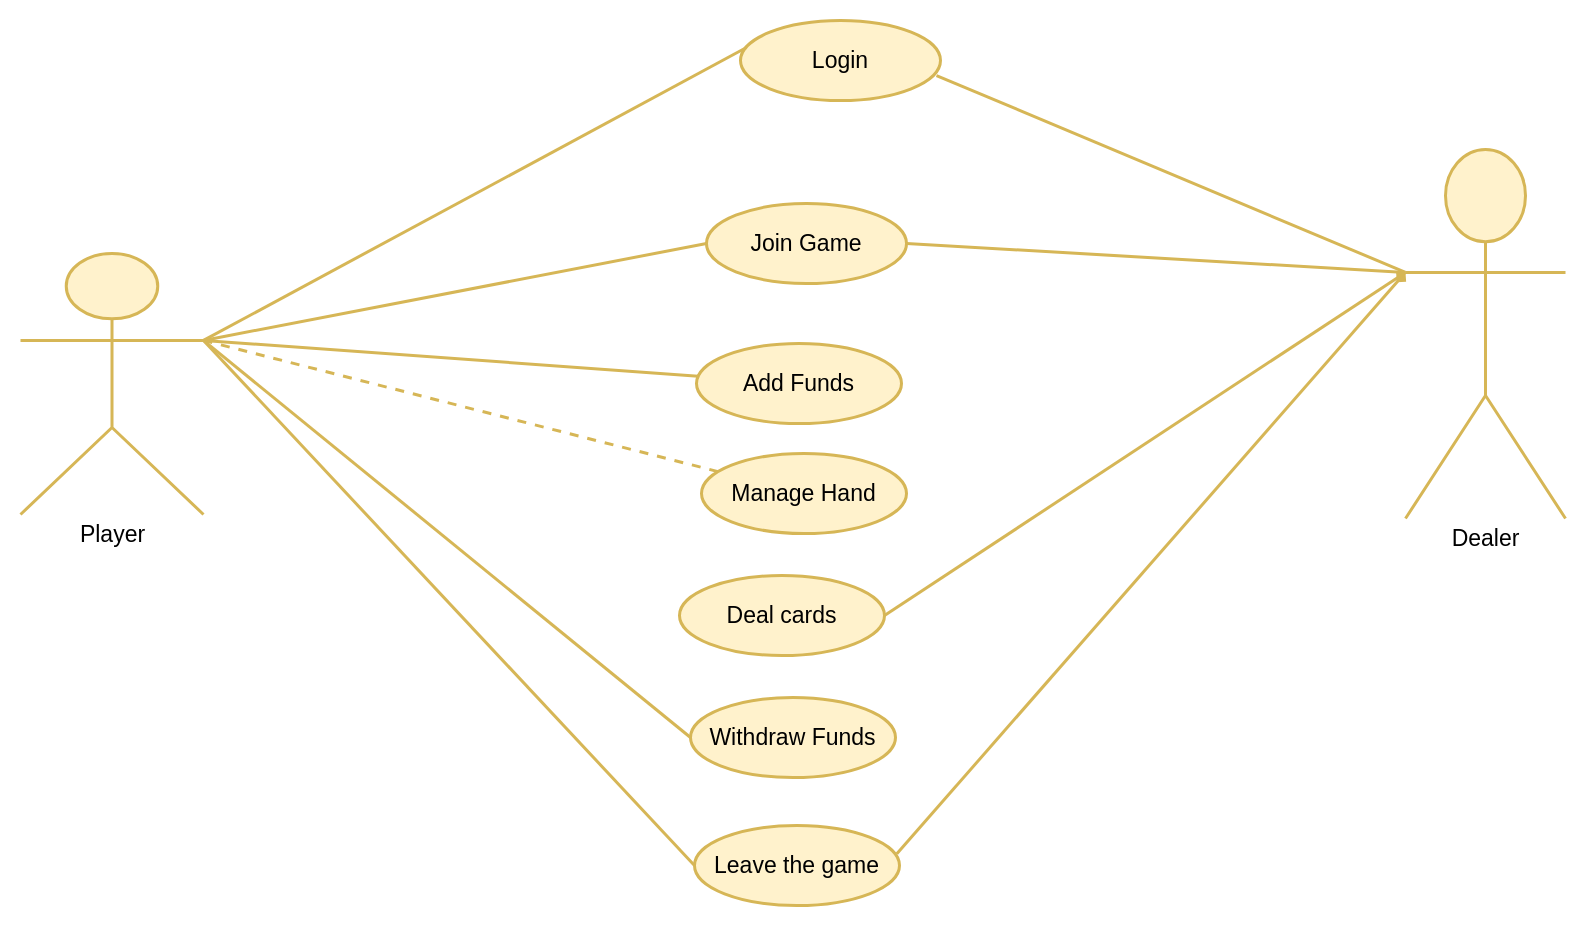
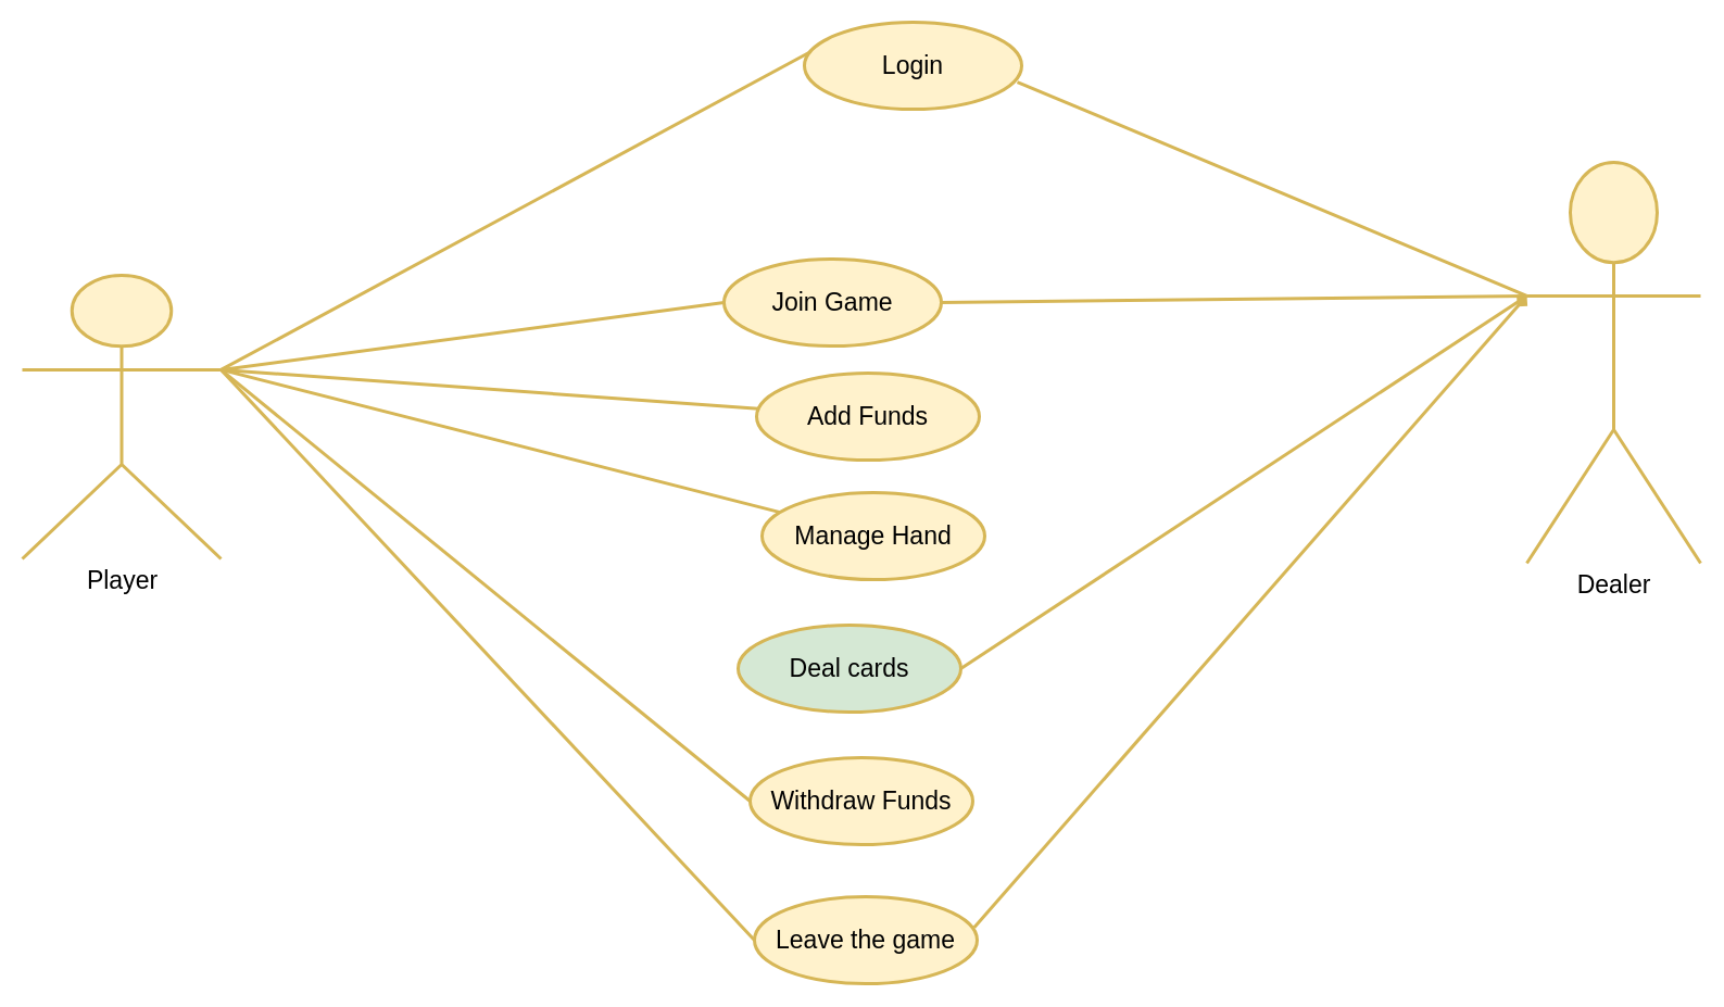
- <mxCell id="3" value="Join Game" style="ellipse;whiteSpace=wrap;html=1;fontSize=23;strokeWidth=3;fillColor=#fff2cc;strokeColor=#d6b656;" vertex="1" parent="1"><mxGeometry x="706" y="203" width="200" height="80" as="geometry" /></mxCell>
+ <mxCell id="3" value="Join Game" style="ellipse;whiteSpace=wrap;html=1;fontSize=23;strokeWidth=3;fillColor=#fff2cc;strokeColor=#d6b656;" vertex="1" parent="1"><mxGeometry x="666" y="238" width="200" height="80" as="geometry" /></mxCell>
- <mxCell id="15" value="" style="endArrow=none;html=1;rounded=0;fontSize=23;strokeWidth=3;exitX=1;exitY=0.333;exitDx=0;exitDy=0;exitPerimeter=0;fillColor=#fff2cc;strokeColor=#d6b656;dashed=1;" edge="1" parent="1" target="4" source="2"><mxGeometry width="50" height="50" relative="1" as="geometry"><mxPoint x="286" y="573" as="sourcePoint" /><mxPoint x="336" y="523" as="targetPoint" /></mxGeometry></mxCell>
+ <mxCell id="15" value="" style="endArrow=none;html=1;rounded=0;fontSize=23;strokeWidth=3;exitX=1;exitY=0.333;exitDx=0;exitDy=0;exitPerimeter=0;fillColor=#fff2cc;strokeColor=#d6b656;" edge="1" parent="1" target="4" source="2"><mxGeometry width="50" height="50" relative="1" as="geometry"><mxPoint x="286" y="573" as="sourcePoint" /><mxPoint x="336" y="523" as="targetPoint" /></mxGeometry></mxCell>
- <mxCell id="16" value="Deal cards" style="ellipse;whiteSpace=wrap;html=1;fontSize=23;strokeWidth=3;fillColor=#fff2cc;strokeColor=#d6b656;" vertex="1" parent="1"><mxGeometry x="679" y="575" width="205" height="80" as="geometry" /></mxCell>
+ <mxCell id="16" value="Deal cards" style="ellipse;whiteSpace=wrap;html=1;fontSize=23;strokeWidth=3;fillColor=#d5e8d4;strokeColor=#d6b656;" vertex="1" parent="1"><mxGeometry x="679" y="575" width="205" height="80" as="geometry" /></mxCell>
